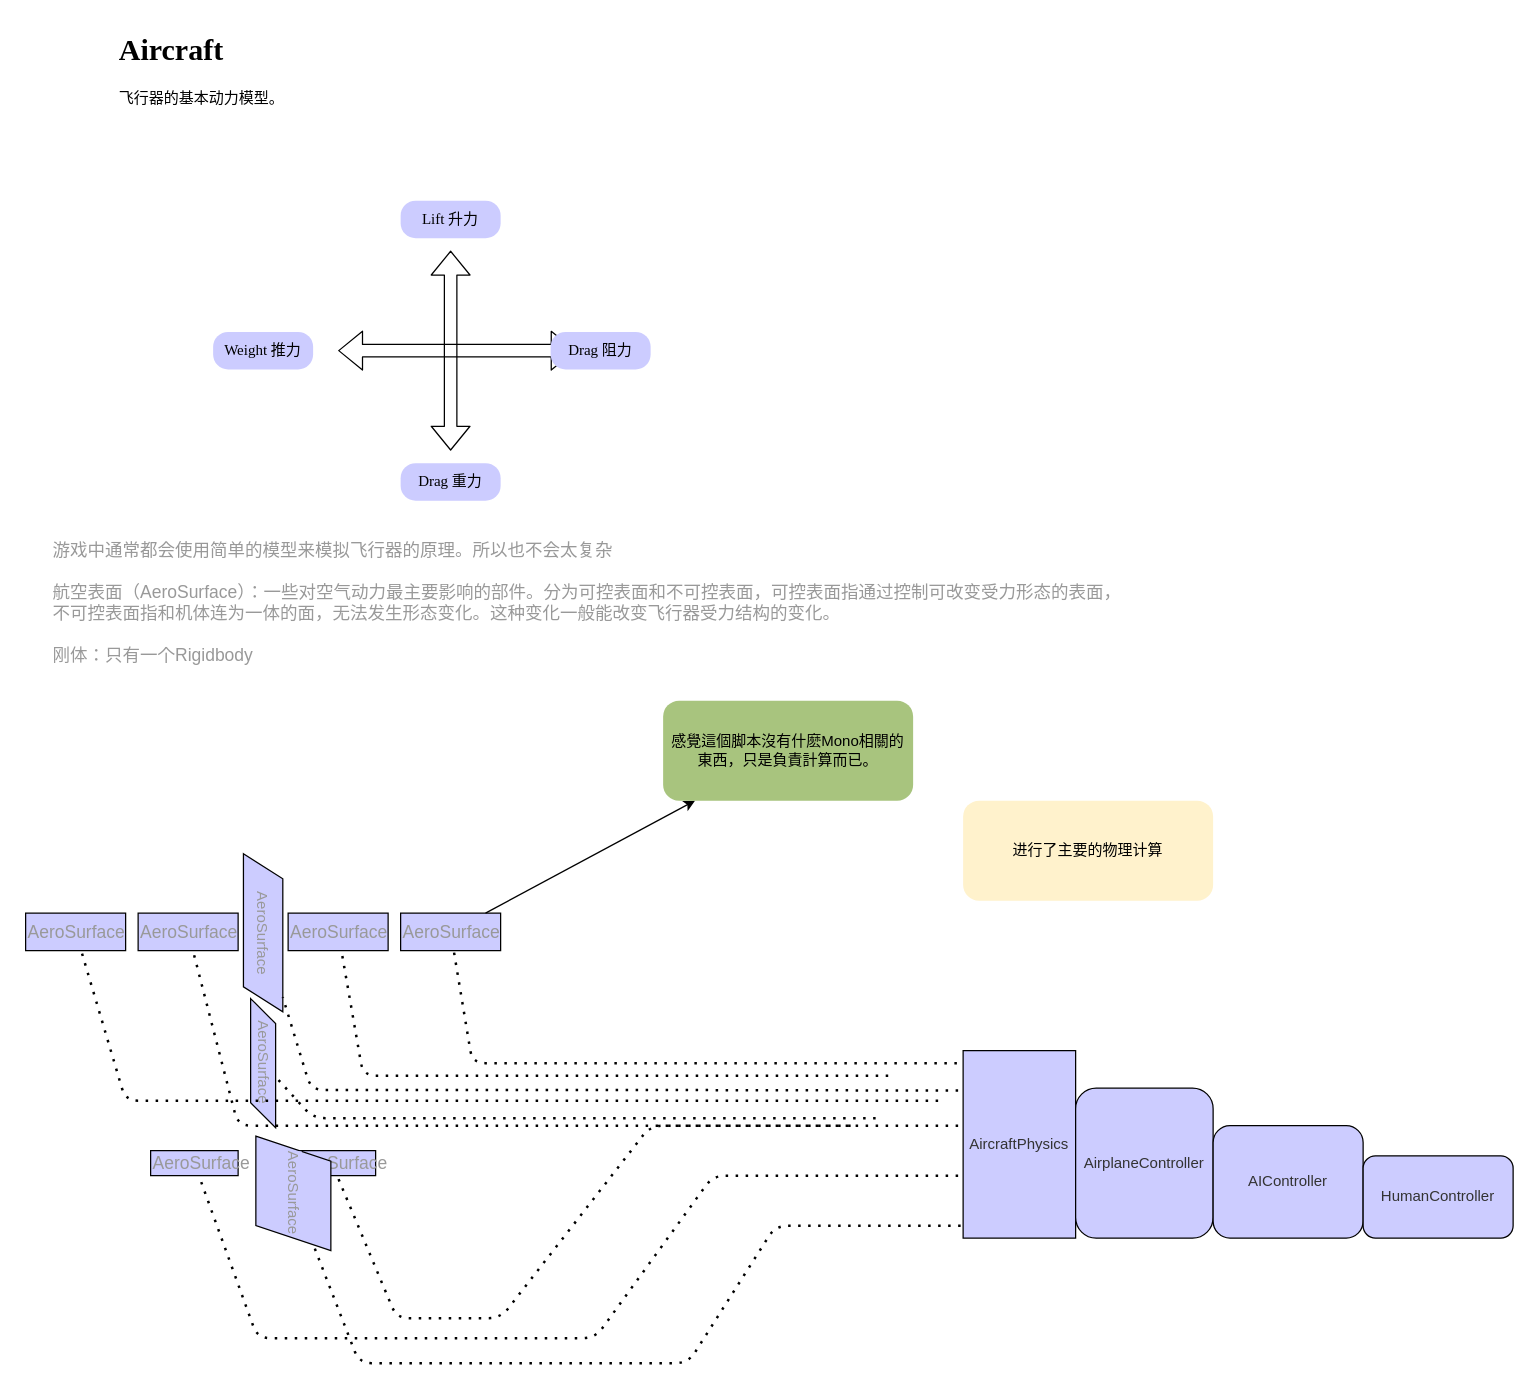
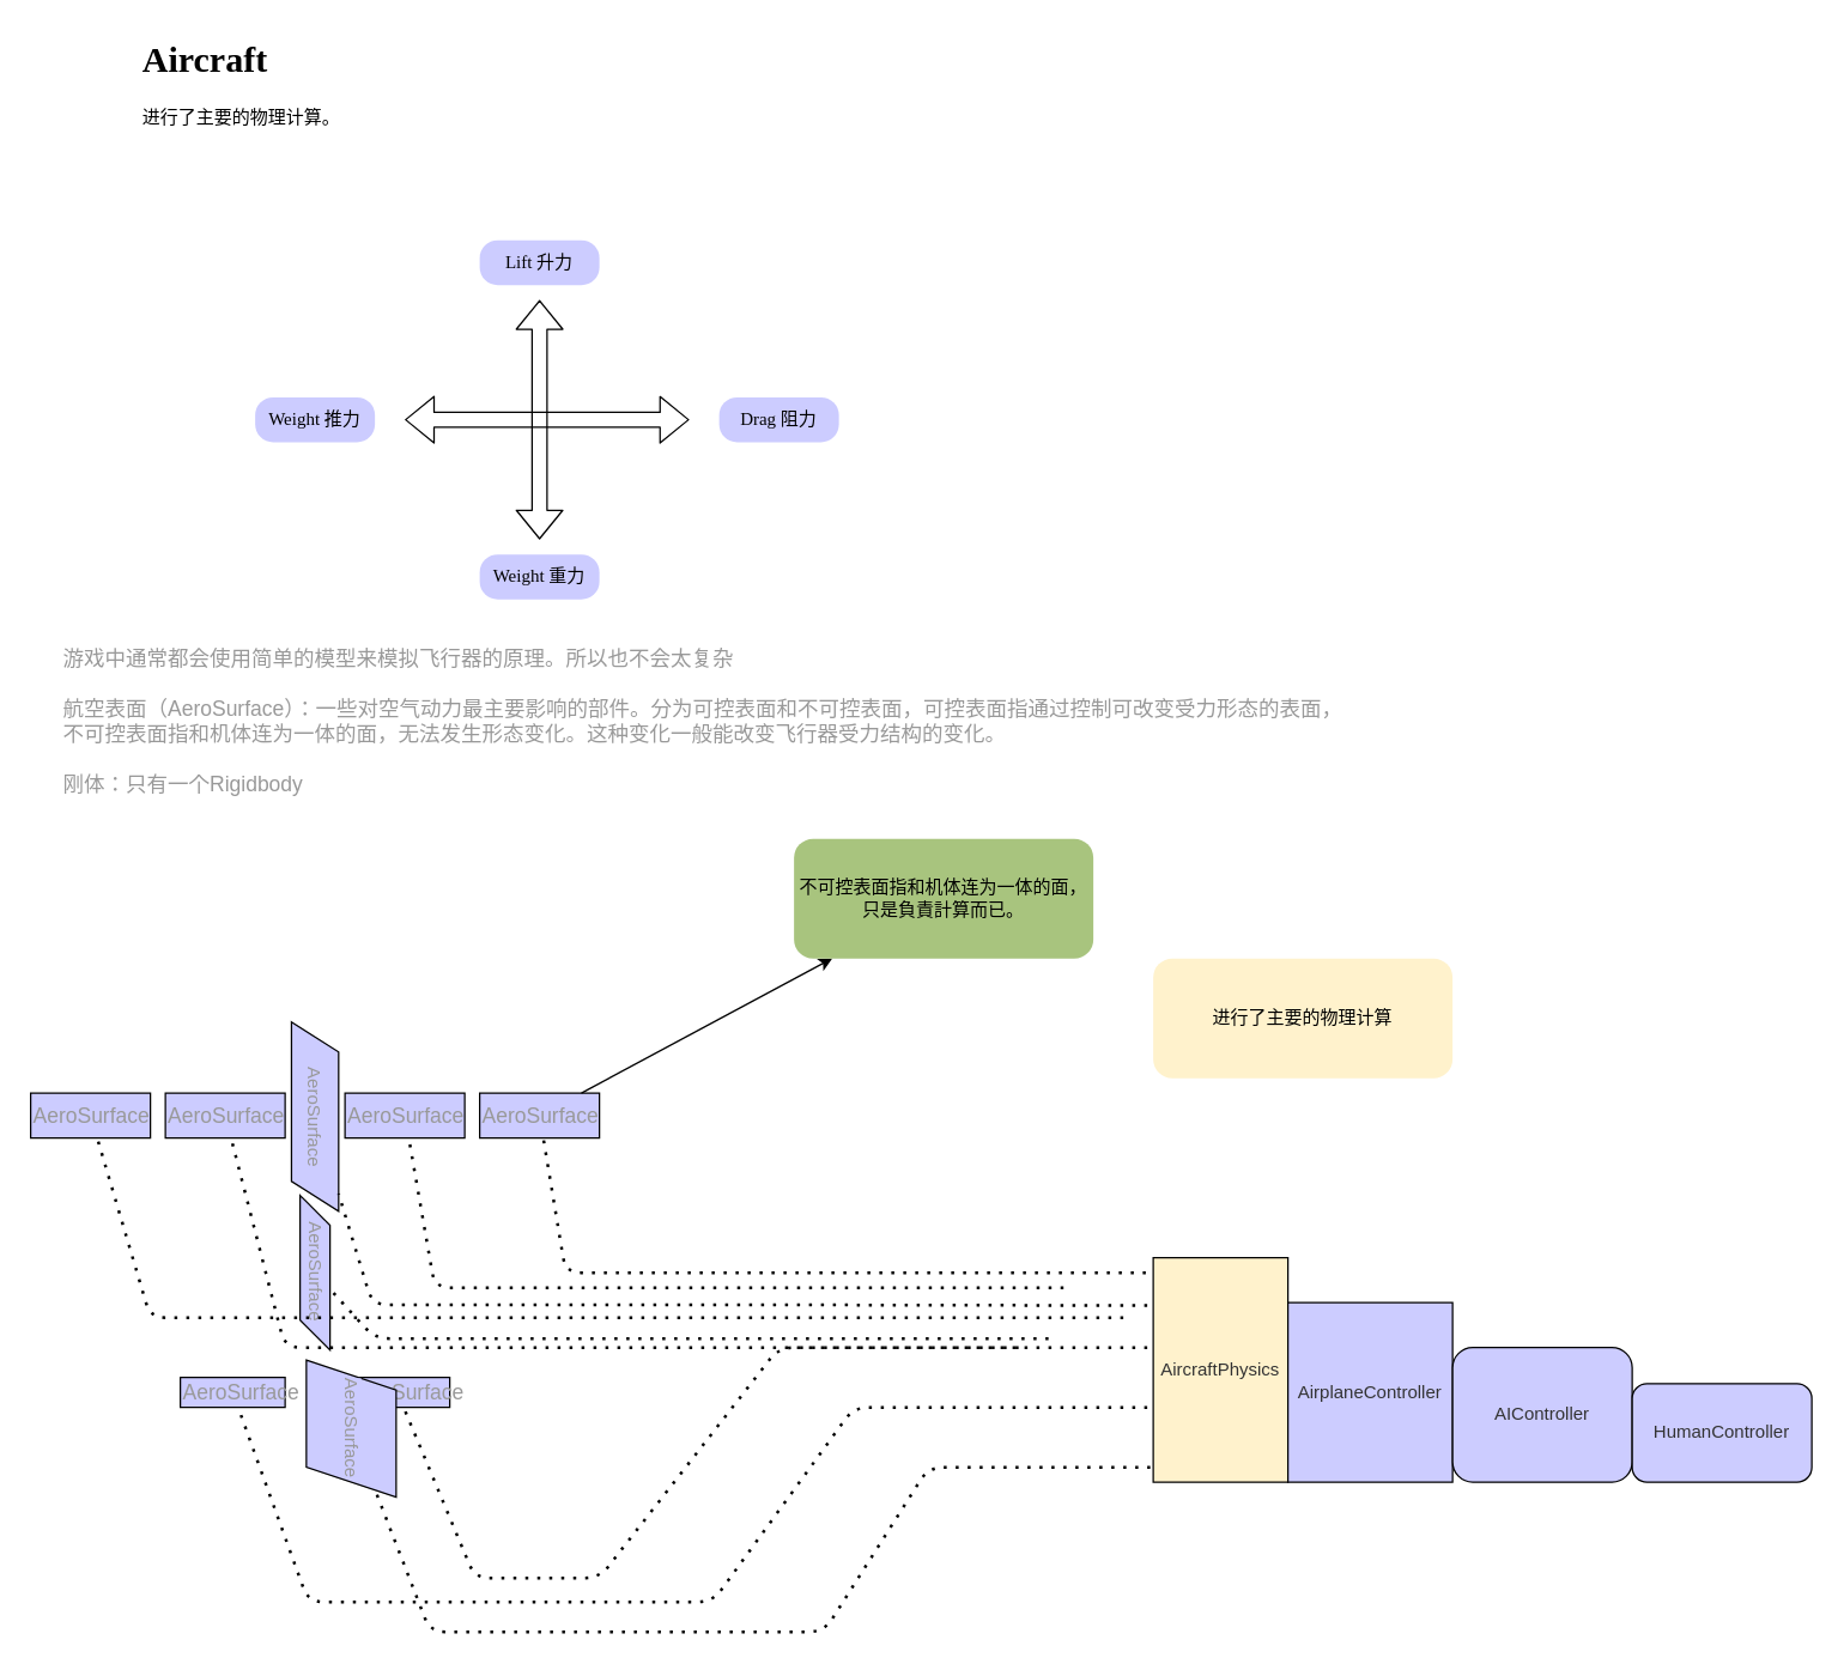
- <mxCell id="8" value="&lt;h1&gt;&lt;font face=&quot;Comic Sans MS&quot;&gt;Aircraft&lt;/font&gt;&lt;/h1&gt;&lt;p&gt;&lt;font face=&quot;Comic Sans MS&quot;&gt;飞行器的基本动力模型。&lt;/font&gt;&lt;/p&gt;" style="text;html=1;strokeColor=none;fillColor=none;spacing=5;spacingTop=-20;whiteSpace=wrap;overflow=hidden;rounded=0;" parent="1" vertex="1"><mxGeometry x="90" y="20" width="190" height="120" as="geometry" /></mxCell>
+ <mxCell id="8" value="&lt;h1&gt;&lt;font face=&quot;Comic Sans MS&quot;&gt;Aircraft&lt;/font&gt;&lt;/h1&gt;&lt;p&gt;&lt;font face=&quot;Comic Sans MS&quot;&gt;进行了主要的物理计算。&lt;/font&gt;&lt;/p&gt;" style="text;html=1;strokeColor=none;fillColor=none;spacing=5;spacingTop=-20;whiteSpace=wrap;overflow=hidden;rounded=0;" parent="1" vertex="1"><mxGeometry x="90" y="20" width="190" height="120" as="geometry" /></mxCell>
- <mxCell id="7" value="&lt;span style=&quot;color: rgb(0 , 0 , 0)&quot;&gt;&lt;font face=&quot;Comic Sans MS&quot;&gt;Drag 阻力&lt;/font&gt;&lt;/span&gt;" style="rounded=1;whiteSpace=wrap;html=1;strokeColor=none;fontColor=#46495D;arcSize=40;fillColor=#CCCCFF;" parent="1" vertex="1"><mxGeometry x="440" y="265" width="80" height="30" as="geometry" /></mxCell>
+ <mxCell id="7" value="&lt;span style=&quot;color: rgb(0 , 0 , 0)&quot;&gt;&lt;font face=&quot;Comic Sans MS&quot;&gt;Drag 阻力&lt;/font&gt;&lt;/span&gt;" style="rounded=1;whiteSpace=wrap;html=1;strokeColor=none;fontColor=#46495D;arcSize=40;fillColor=#CCCCFF;" parent="1" vertex="1"><mxGeometry x="480" y="265" width="80" height="30" as="geometry" /></mxCell>
- <mxCell id="5" value="&lt;span style=&quot;color: rgb(0 , 0 , 0)&quot;&gt;&lt;font face=&quot;Comic Sans MS&quot;&gt;Drag 重力&lt;/font&gt;&lt;/span&gt;" style="rounded=1;whiteSpace=wrap;html=1;strokeColor=none;fontColor=#46495D;arcSize=40;fillColor=#CCCCFF;" parent="1" vertex="1"><mxGeometry x="320" y="370" width="80" height="30" as="geometry" /></mxCell>
+ <mxCell id="5" value="&lt;span style=&quot;color: rgb(0 , 0 , 0)&quot;&gt;&lt;font face=&quot;Comic Sans MS&quot;&gt;Weight 重力&lt;/font&gt;&lt;/span&gt;" style="rounded=1;whiteSpace=wrap;html=1;strokeColor=none;fontColor=#46495D;arcSize=40;fillColor=#CCCCFF;" parent="1" vertex="1"><mxGeometry x="320" y="370" width="80" height="30" as="geometry" /></mxCell>
- <mxCell id="33" value="&lt;span style=&quot;color: rgb(0 , 0 , 0)&quot;&gt;感覺這個脚本沒有什麽Mono相關的東西，只是負責計算而已。&lt;/span&gt;" style="rounded=1;whiteSpace=wrap;html=1;strokeColor=none;fontColor=#46495D;arcSize=16;fillColor=#A8C47E;" vertex="1" parent="1"><mxGeometry x="530" y="560" width="200" height="80" as="geometry" /></mxCell>
+ <mxCell id="33" value="&lt;span style=&quot;color: rgb(0 , 0 , 0)&quot;&gt;不可控表面指和机体连为一体的面，只是負責計算而已。&lt;/span&gt;" style="rounded=1;whiteSpace=wrap;html=1;strokeColor=none;fontColor=#46495D;arcSize=16;fillColor=#A8C47E;" vertex="1" parent="1"><mxGeometry x="530" y="560" width="200" height="80" as="geometry" /></mxCell>
- <mxCell id="28" value="&lt;font color=&quot;#333333&quot;&gt;AircraftPhysics&lt;/font&gt;" style="rounded=0;whiteSpace=wrap;html=1;fillColor=#CCCCFF;fontColor=#999999;align=center;" parent="1" vertex="1"><mxGeometry x="770" y="840" width="90" height="150" as="geometry" /></mxCell>
+ <mxCell id="28" value="&lt;font color=&quot;#333333&quot;&gt;AircraftPhysics&lt;/font&gt;" style="rounded=0;whiteSpace=wrap;html=1;fillColor=#fff2cc;fontColor=#999999;align=center;" parent="1" vertex="1"><mxGeometry x="770" y="840" width="90" height="150" as="geometry" /></mxCell>
- <mxCell id="29" value="AirplaneController" style="rounded=1;whiteSpace=wrap;html=1;fillColor=#CCCCFF;align=center;fontColor=#333333;" parent="1" vertex="1"><mxGeometry x="860" y="870" width="110" height="120" as="geometry" /></mxCell>
+ <mxCell id="29" value="AirplaneController" style="whiteSpace=wrap;html=1;fillColor=#CCCCFF;align=center;fontColor=#333333;rounded=0;" parent="1" vertex="1"><mxGeometry x="860" y="870" width="110" height="120" as="geometry" /></mxCell>
